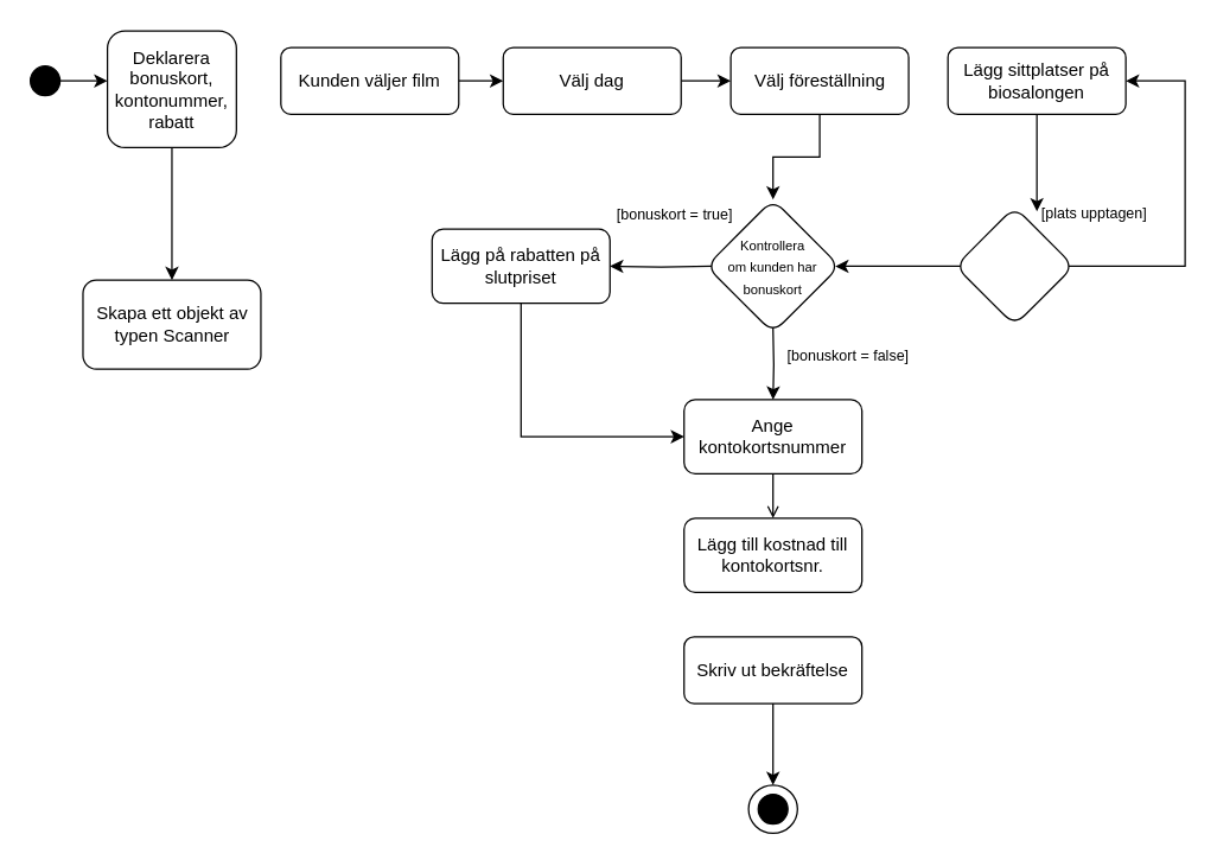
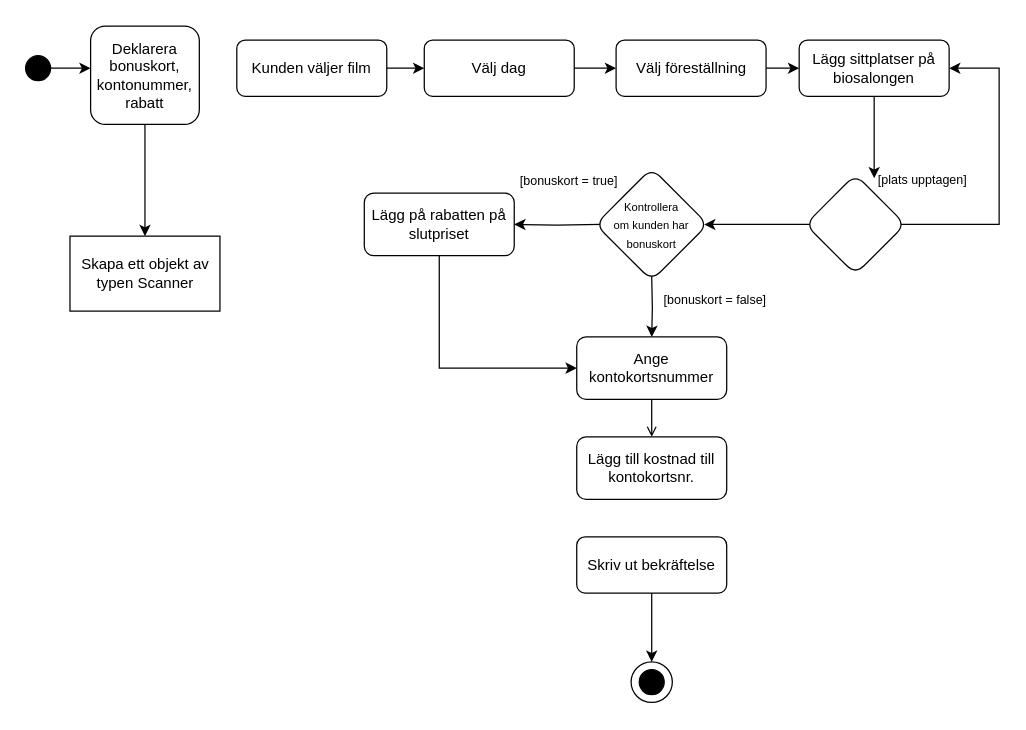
- <mxCell id="8" value="" style="edgeStyle=orthogonalEdgeStyle;rounded=0;orthogonalLoop=1;jettySize=auto;html=1;" edge="1" parent="1" source="9" target="18"><mxGeometry relative="1" as="geometry" /></mxCell>
+ <mxCell id="8" value="" style="edgeStyle=orthogonalEdgeStyle;rounded=0;orthogonalLoop=1;jettySize=auto;html=1;" edge="1" parent="1" source="9" target="11"><mxGeometry relative="1" as="geometry" /></mxCell>
- <mxCell id="32" value="Skapa ett objekt av typen Scanner" style="whiteSpace=wrap;html=1;rounded=1;" vertex="1" parent="1"><mxGeometry x="55.5" y="188.375" width="120" height="60" as="geometry" /></mxCell>
+ <mxCell id="32" value="Skapa ett objekt av typen Scanner" style="whiteSpace=wrap;html=1;rounded=0;" vertex="1" parent="1"><mxGeometry x="55.5" y="188.375" width="120" height="60" as="geometry" /></mxCell>
